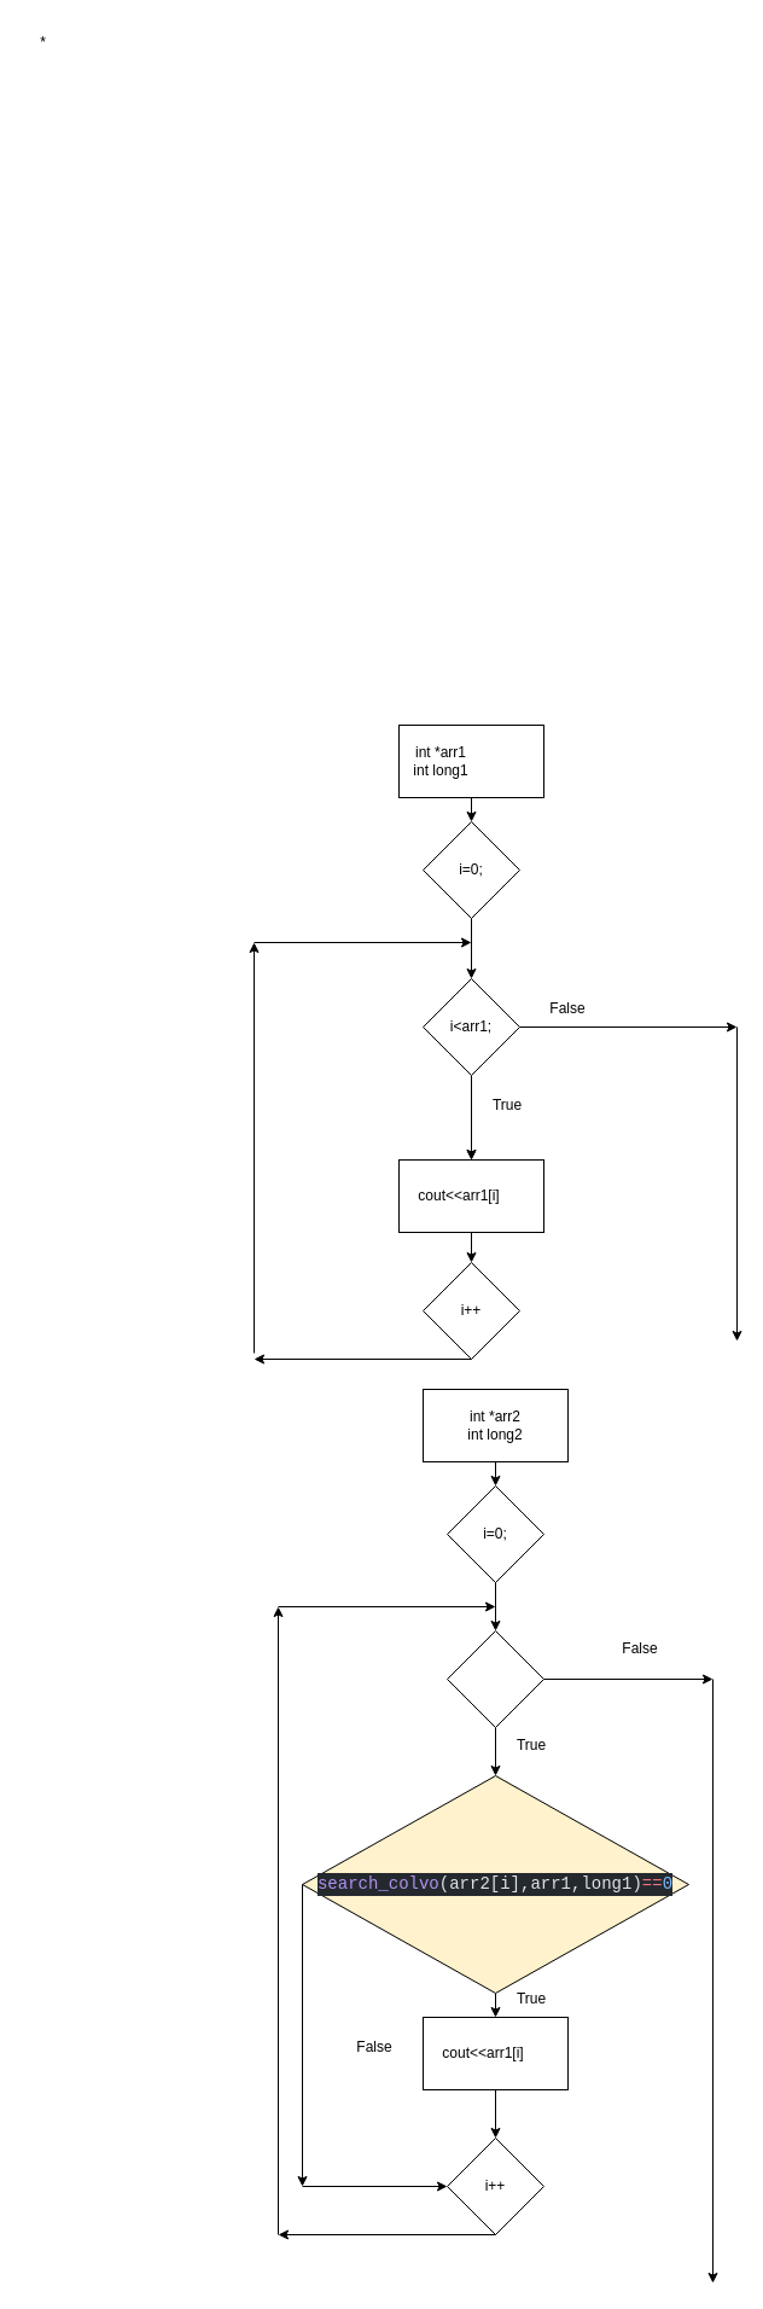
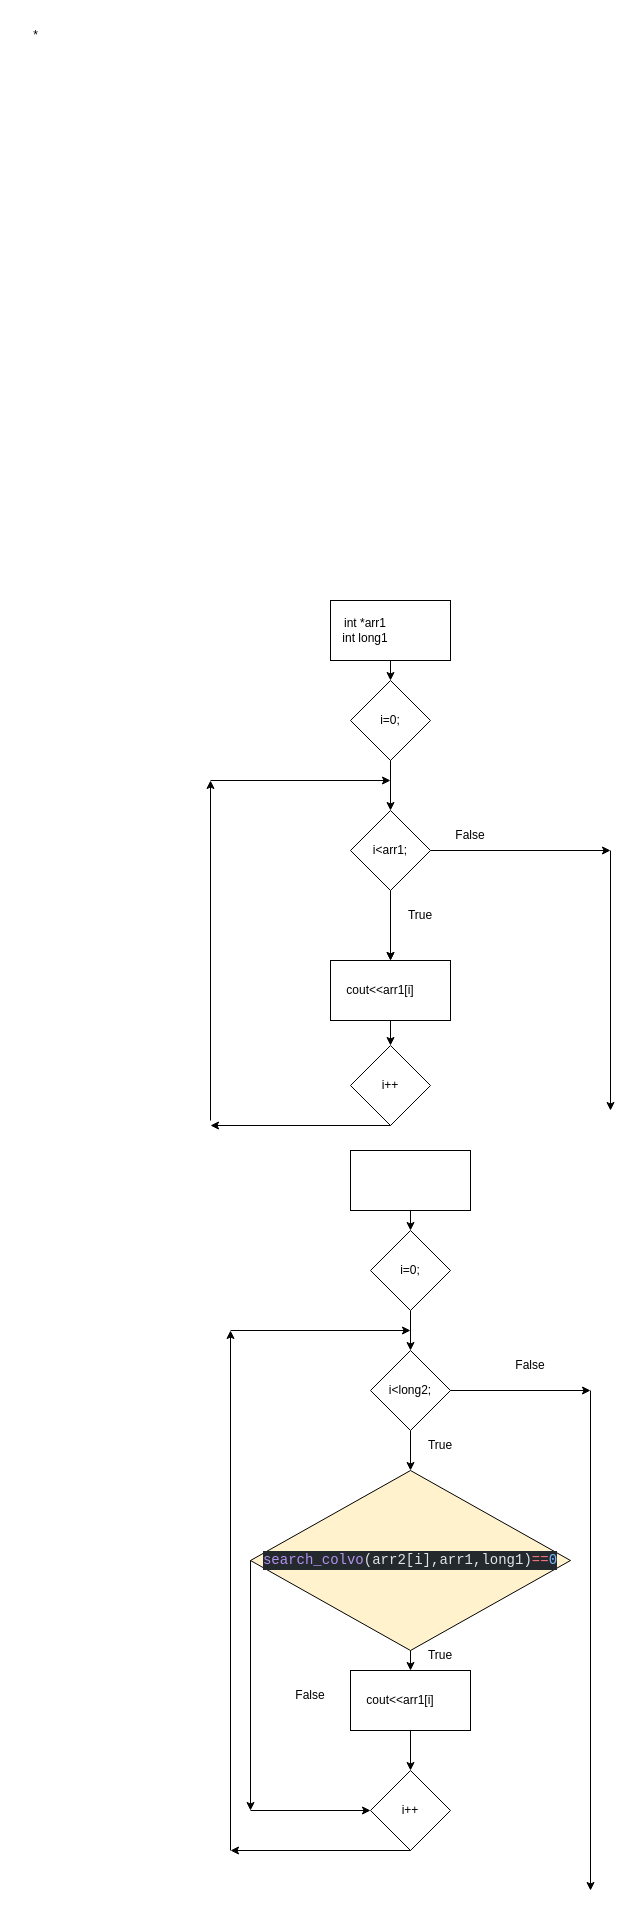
- <mxCell id="35" value="int *arr2&lt;div&gt;int long2&lt;/div&gt;" style="text;html=1;align=center;verticalAlign=middle;whiteSpace=wrap;rounded=0;" vertex="1" parent="1"><mxGeometry x="380" y="1165" width="60" height="30" as="geometry" /></mxCell>
+ <mxCell id="36" value="i&amp;lt;long2;" style="text;html=1;align=center;verticalAlign=middle;whiteSpace=wrap;rounded=0;" vertex="1" parent="1"><mxGeometry x="380" y="1375" width="60" height="30" as="geometry" /></mxCell>
